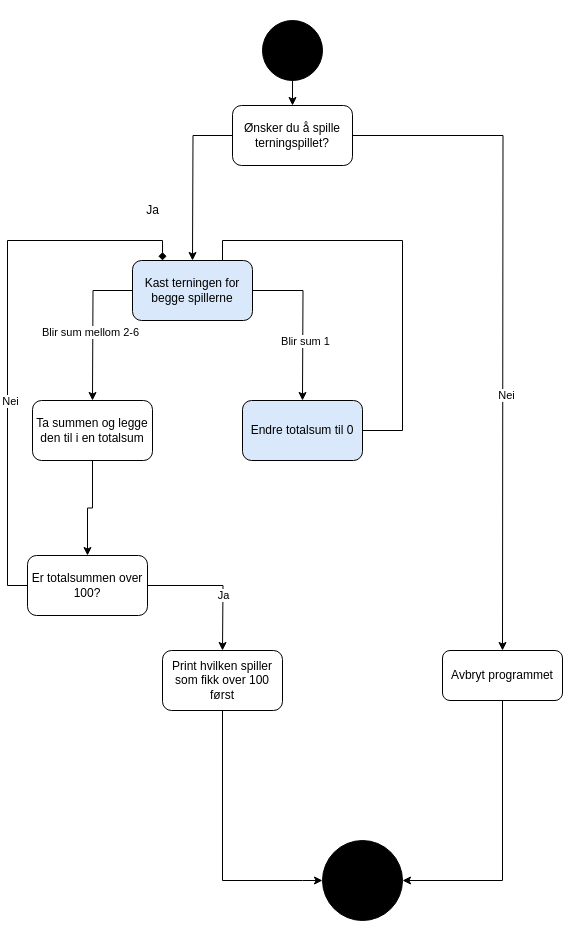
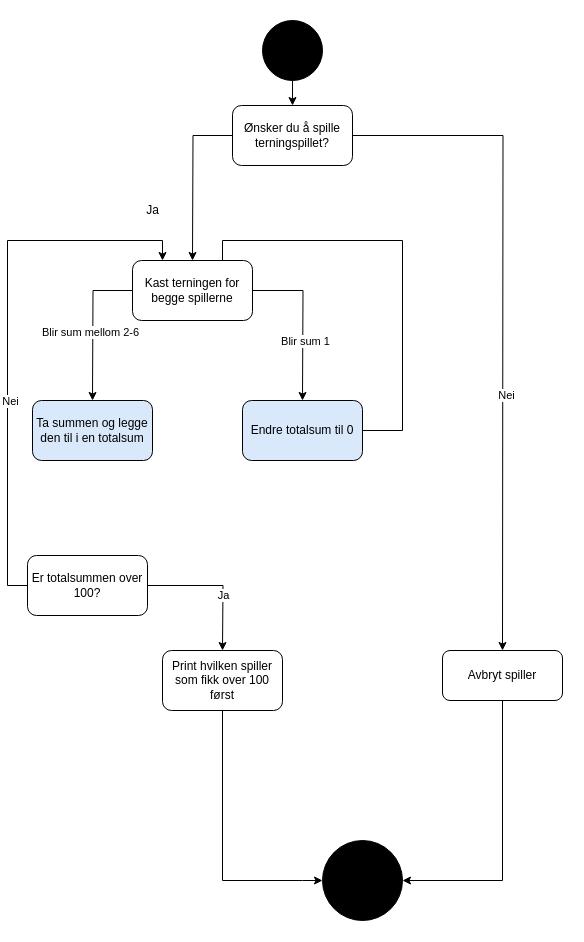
- <mxCell id="18" style="edgeStyle=orthogonalEdgeStyle;rounded=0;orthogonalLoop=1;jettySize=auto;html=1;exitX=0;exitY=0.5;exitDx=0;exitDy=0;entryX=0.25;entryY=0;entryDx=0;entryDy=0;endArrow=diamond;" edge="1" parent="1" source="22" target="13"><mxGeometry relative="1" as="geometry" /></mxCell>
+ <mxCell id="18" style="edgeStyle=orthogonalEdgeStyle;rounded=0;orthogonalLoop=1;jettySize=auto;html=1;exitX=0;exitY=0.5;exitDx=0;exitDy=0;entryX=0.25;entryY=0;entryDx=0;entryDy=0;" edge="1" parent="1" source="22" target="13"><mxGeometry relative="1" as="geometry" /></mxCell>
- <mxCell id="13" value="Kast terningen for begge spillerne" style="rounded=1;whiteSpace=wrap;html=1;fillColor=#dae8fc;" vertex="1" parent="1"><mxGeometry x="125" y="260" width="120" height="60" as="geometry" /></mxCell>
+ <mxCell id="13" value="Kast terningen for begge spillerne" style="rounded=1;whiteSpace=wrap;html=1;fillColor=#FFFFFF;" vertex="1" parent="1"><mxGeometry x="125" y="260" width="120" height="60" as="geometry" /></mxCell>
- <mxCell id="17" value="Ta summen og legge den til i en totalsum" style="rounded=1;whiteSpace=wrap;html=1;fillColor=#FFFFFF;" vertex="1" parent="1"><mxGeometry x="25" y="400" width="120" height="60" as="geometry" /></mxCell>
+ <mxCell id="17" value="Ta summen og legge den til i en totalsum" style="rounded=1;whiteSpace=wrap;html=1;fillColor=#dae8fc;" vertex="1" parent="1"><mxGeometry x="25" y="400" width="120" height="60" as="geometry" /></mxCell>
- <mxCell id="16" style="edgeStyle=orthogonalEdgeStyle;rounded=0;orthogonalLoop=1;jettySize=auto;html=1;exitX=0.5;exitY=1;exitDx=0;exitDy=0;entryX=0.5;entryY=0;entryDx=0;entryDy=0;" edge="1" parent="1" source="17" target="22"><mxGeometry relative="1" as="geometry" /></mxCell>
- <mxCell id="26" value="Avbryt programmet" style="rounded=1;whiteSpace=wrap;html=1;fillColor=#FFFFFF;" vertex="1" parent="1"><mxGeometry x="435" y="650" width="120" height="50" as="geometry" /></mxCell>
+ <mxCell id="26" value="Avbryt spiller" style="rounded=1;whiteSpace=wrap;html=1;fillColor=#FFFFFF;" vertex="1" parent="1"><mxGeometry x="435" y="650" width="120" height="50" as="geometry" /></mxCell>
